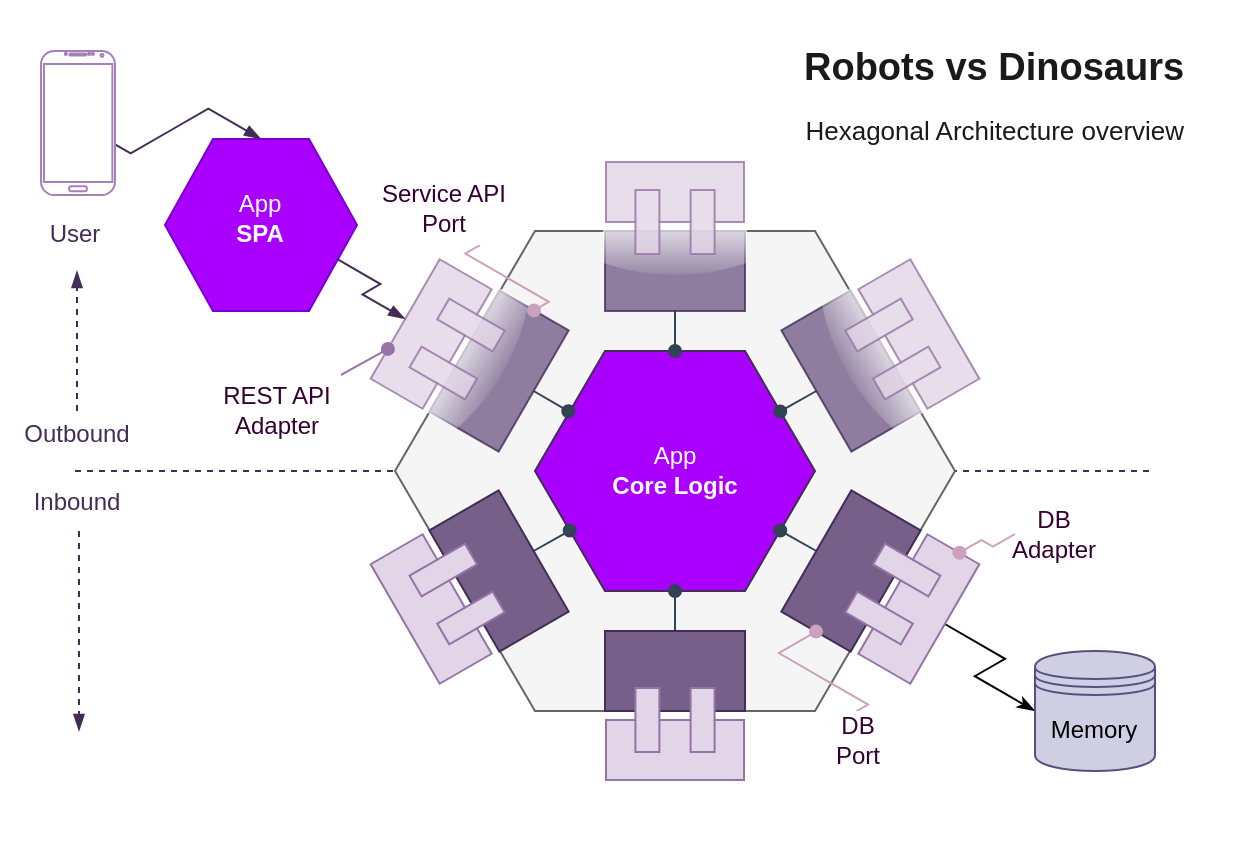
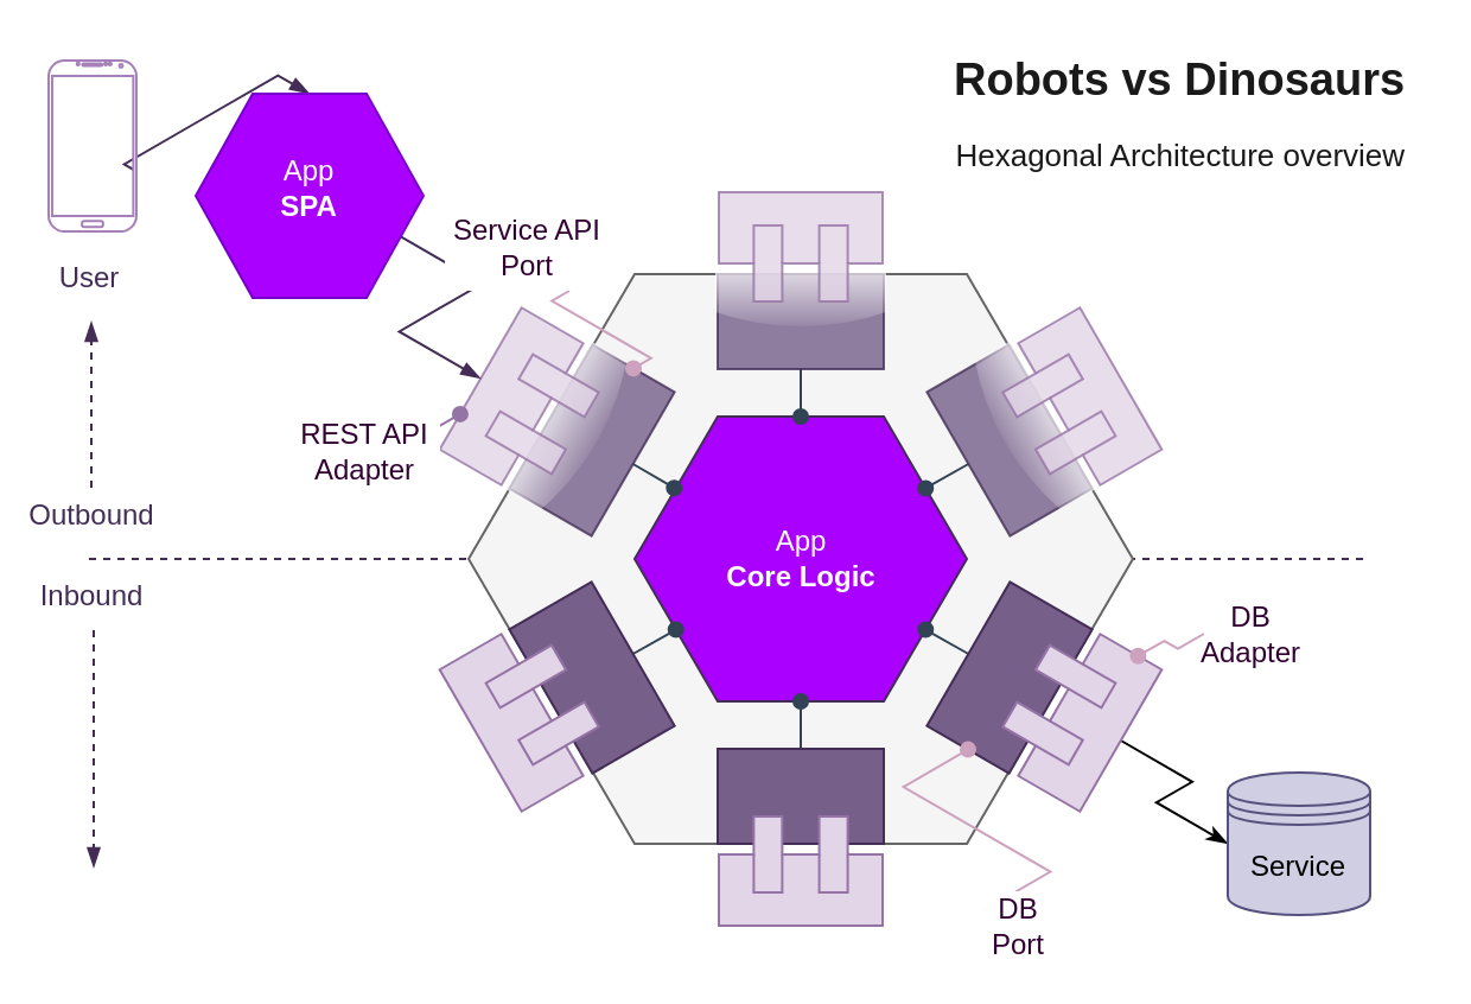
- <mxCell id="31" value="&lt;p style=&quot;line-height: 120%&quot;&gt;&lt;/p&gt;&lt;div style=&quot;text-align: center&quot;&gt;&lt;div style=&quot;text-align: center&quot;&gt;&lt;span&gt;&lt;br&gt;&lt;/span&gt;&lt;/div&gt;&lt;div style=&quot;text-align: center&quot;&gt;&lt;span&gt;App&lt;/span&gt;&lt;br&gt;&lt;/div&gt;&lt;b&gt;&lt;div style=&quot;text-align: center&quot;&gt;&lt;span&gt;SPA&lt;/span&gt;&lt;br&gt;&lt;/div&gt;&lt;/b&gt;&lt;/div&gt;&lt;p&gt;&lt;/p&gt;" style="shape=hexagon;perimeter=hexagonPerimeter2;whiteSpace=wrap;html=1;rounded=0;shadow=0;glass=0;comic=0;labelBackgroundColor=none;strokeColor=#7700CC;strokeWidth=1;fillColor=#aa00ff;align=left;overflow=fill;strokeOpacity=100;noLabel=0;autosize=0;backgroundOutline=0;fontColor=#ffffff;" parent="1" vertex="1"><mxGeometry x="82" y="69" width="96" height="86" as="geometry" /></mxCell>
+ <mxCell id="31" value="&lt;p style=&quot;line-height: 120%&quot;&gt;&lt;/p&gt;&lt;div style=&quot;text-align: center&quot;&gt;&lt;div style=&quot;text-align: center&quot;&gt;&lt;span&gt;&lt;br&gt;&lt;/span&gt;&lt;/div&gt;&lt;div style=&quot;text-align: center&quot;&gt;&lt;span&gt;App&lt;/span&gt;&lt;br&gt;&lt;/div&gt;&lt;b&gt;&lt;div style=&quot;text-align: center&quot;&gt;&lt;span&gt;SPA&lt;/span&gt;&lt;br&gt;&lt;/div&gt;&lt;/b&gt;&lt;/div&gt;&lt;p&gt;&lt;/p&gt;" style="shape=hexagon;perimeter=hexagonPerimeter2;whiteSpace=wrap;html=1;rounded=0;shadow=0;glass=0;comic=0;labelBackgroundColor=none;strokeColor=#7700CC;strokeWidth=1;fillColor=#aa00ff;align=left;overflow=fill;strokeOpacity=100;noLabel=0;autosize=0;backgroundOutline=0;fontColor=#ffffff;" parent="1" vertex="1"><mxGeometry x="82" y="39" width="96" height="86" as="geometry" /></mxCell>
- <mxCell id="33" value="&lt;font color=&quot;#330033&quot;&gt;REST API&lt;br&gt;Adapter&lt;/font&gt;&lt;br&gt;" style="text;html=1;strokeColor=none;fillColor=#ffffff;align=center;verticalAlign=middle;whiteSpace=wrap;rounded=0;" parent="1" vertex="1"><mxGeometry x="107" y="185" width="63" height="40" as="geometry" /></mxCell>
+ <mxCell id="33" value="&lt;font color=&quot;#330033&quot;&gt;REST API&lt;br&gt;Adapter&lt;/font&gt;&lt;br&gt;" style="text;html=1;strokeColor=none;fillColor=#ffffff;align=center;verticalAlign=middle;whiteSpace=wrap;rounded=0;" parent="1" vertex="1"><mxGeometry x="122" y="170" width="63" height="40" as="geometry" /></mxCell>
- <mxCell id="34" value="Memory&lt;br&gt;" style="shape=datastore;whiteSpace=wrap;html=1;fillColor=#d0cee2;strokeColor=#56517e;" parent="1" vertex="1"><mxGeometry x="517" y="325" width="60" height="60" as="geometry" /></mxCell>
+ <mxCell id="34" value="Service&lt;br&gt;" style="shape=datastore;whiteSpace=wrap;html=1;fillColor=#d0cee2;strokeColor=#56517e;" parent="1" vertex="1"><mxGeometry x="517" y="325" width="60" height="60" as="geometry" /></mxCell>
- <mxCell id="40" value="&lt;font color=&quot;#330033&quot;&gt;DB Port&lt;br&gt;&lt;/font&gt;" style="text;html=1;strokeColor=none;fillColor=#ffffff;align=center;verticalAlign=middle;whiteSpace=wrap;rounded=0;" parent="1" vertex="1"><mxGeometry x="415" y="355" width="28" height="30" as="geometry" /></mxCell>
+ <mxCell id="40" value="&lt;font color=&quot;#330033&quot;&gt;DB Port&lt;br&gt;&lt;/font&gt;" style="text;html=1;strokeColor=none;fillColor=#ffffff;align=center;verticalAlign=middle;whiteSpace=wrap;rounded=0;" parent="1" vertex="1"><mxGeometry x="415" y="375" width="28" height="30" as="geometry" /></mxCell>
